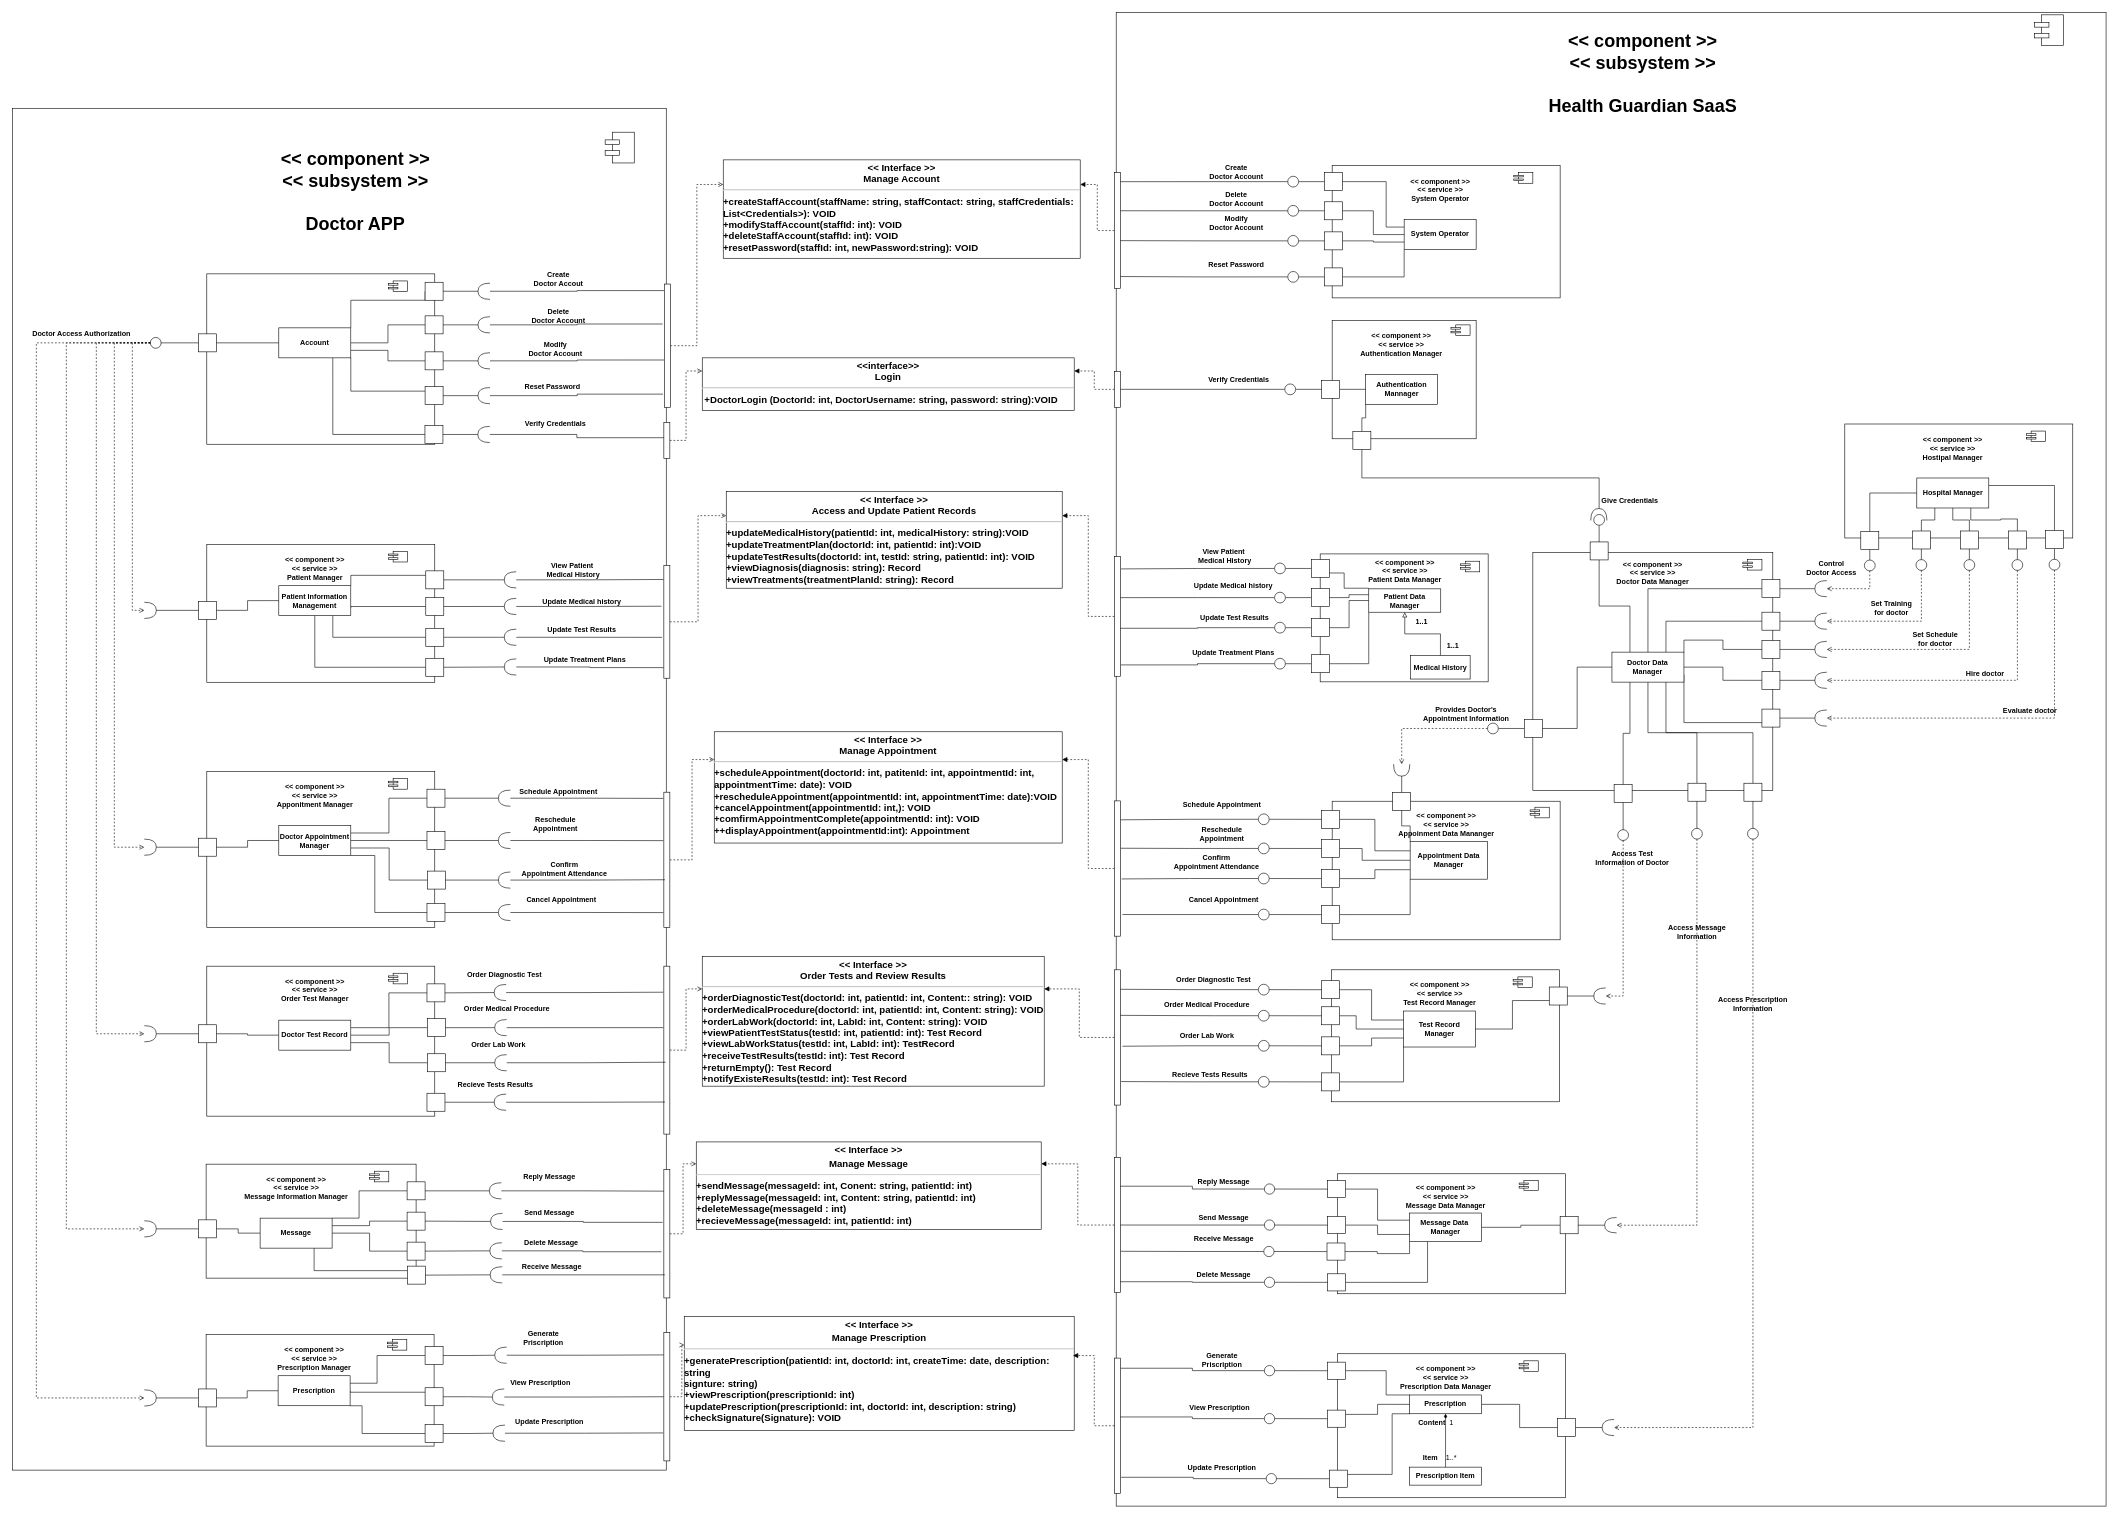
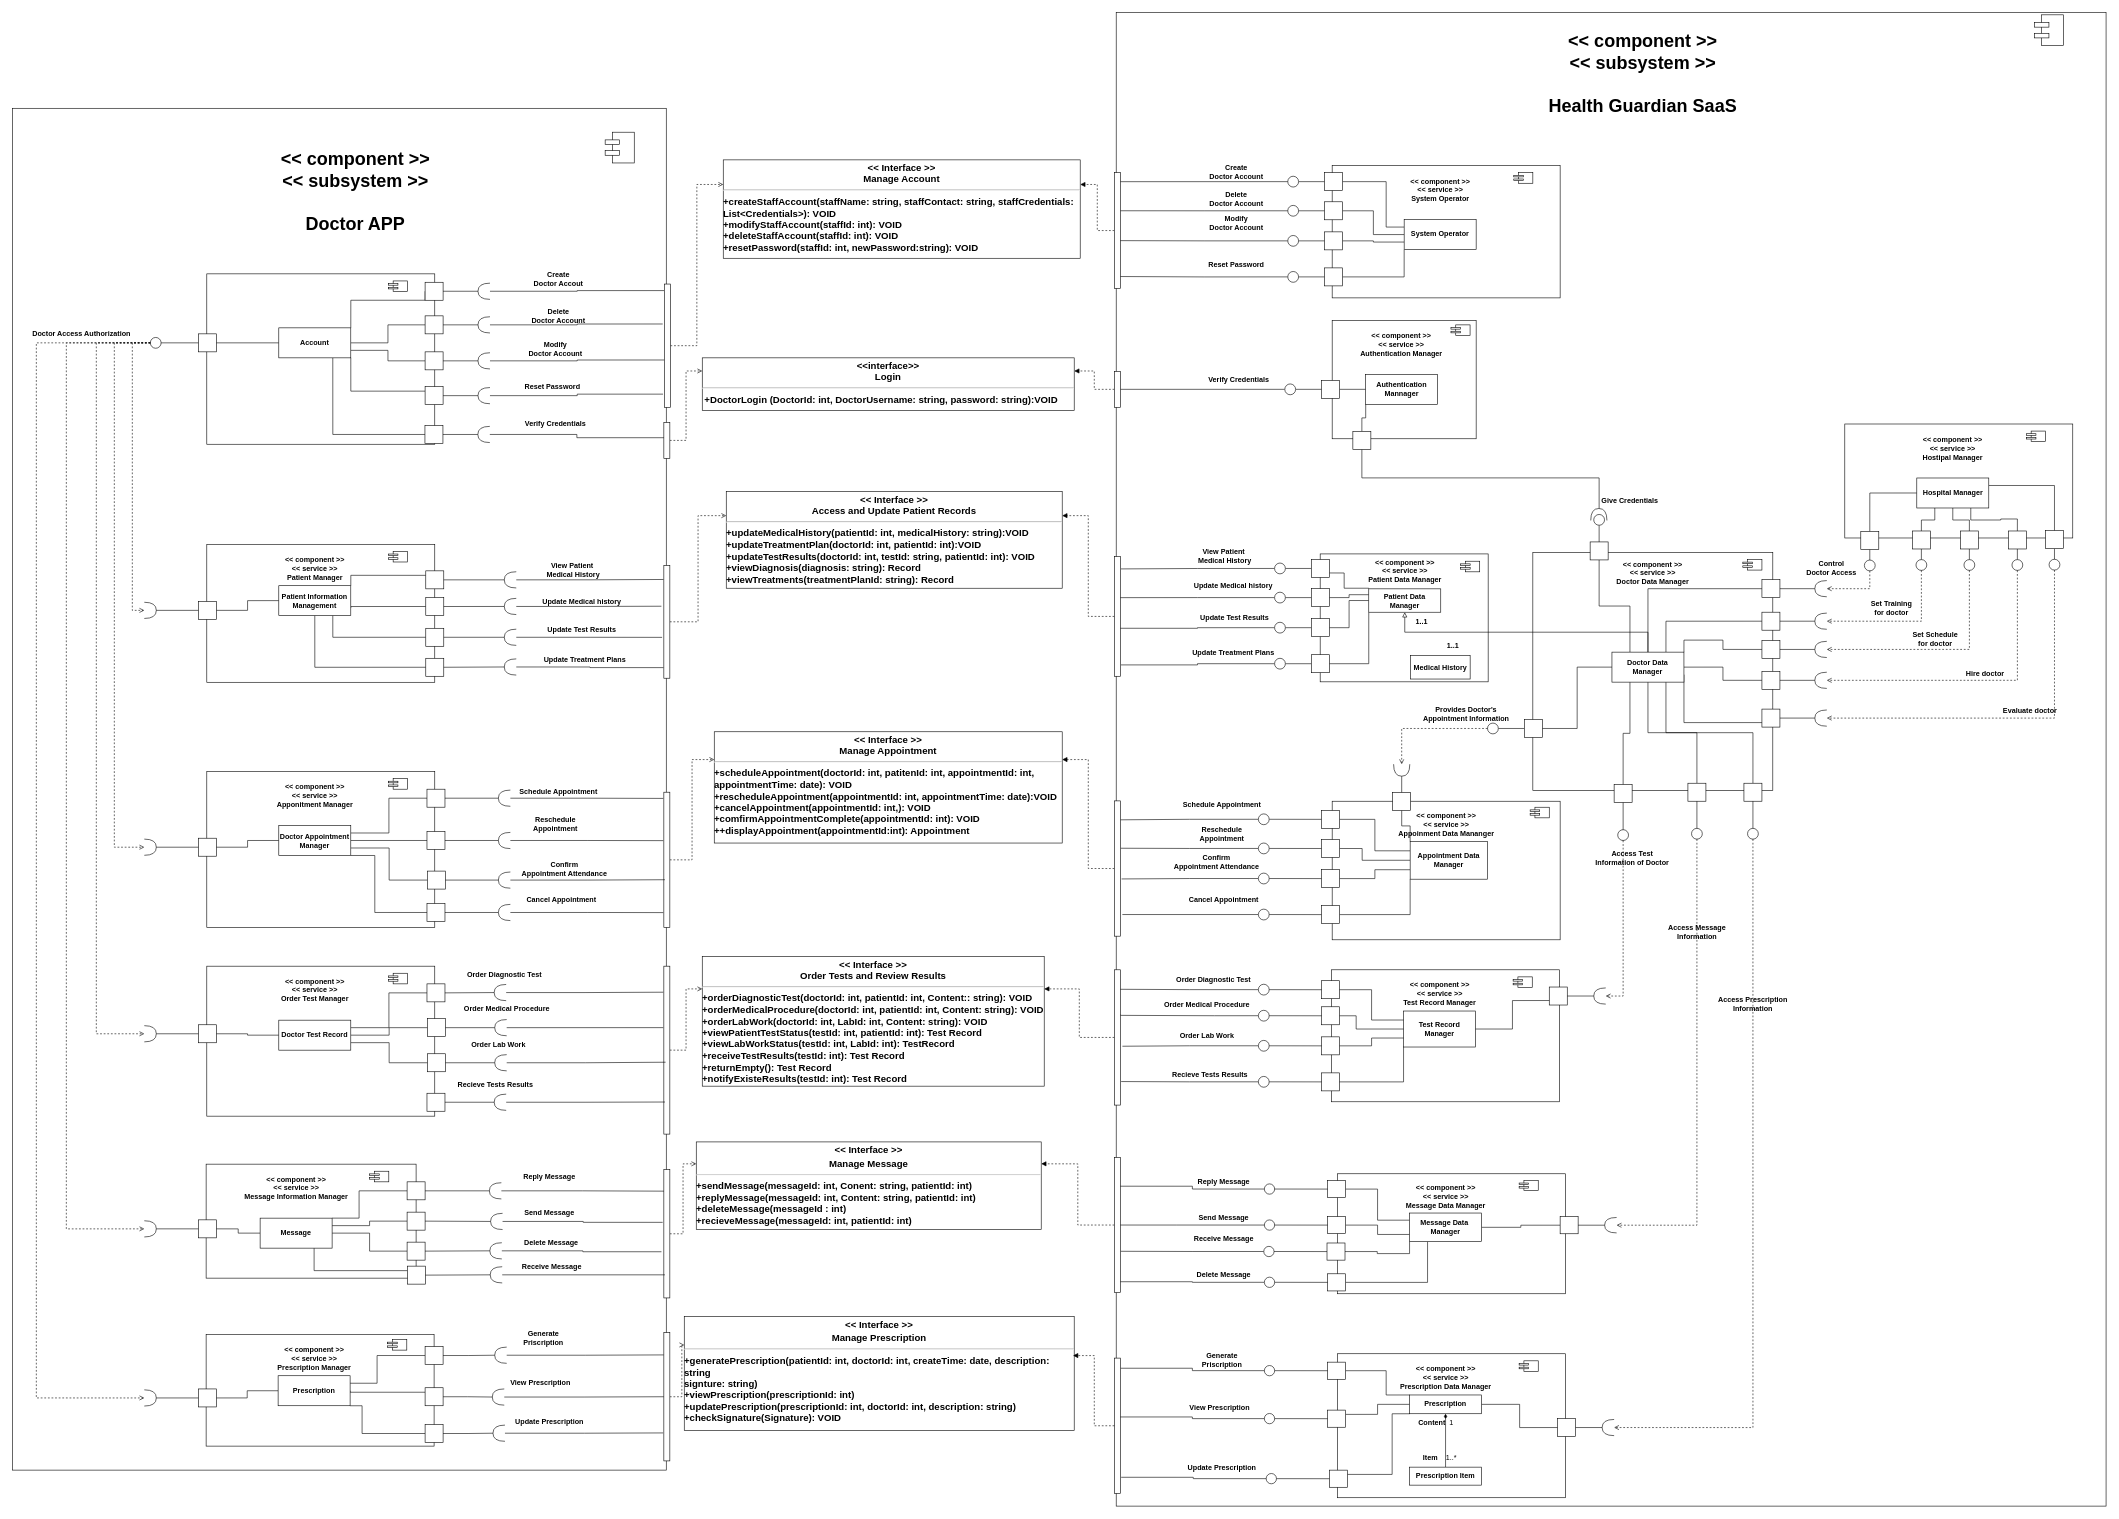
- <mxCell id="228" style="edgeStyle=orthogonalEdgeStyle;rounded=0;orthogonalLoop=1;jettySize=auto;html=1;exitX=0.5;exitY=1;exitDx=0;exitDy=0;endArrow=none;endFill=0;startArrow=block;startFill=0;" parent="1" source="229" target="516" edge="1"><mxGeometry relative="1" as="geometry" /></mxCell>
+ <mxCell id="228" style="edgeStyle=orthogonalEdgeStyle;rounded=0;orthogonalLoop=1;jettySize=auto;html=1;exitX=0.5;exitY=1;exitDx=0;exitDy=0;endArrow=none;endFill=0;startArrow=block;startFill=0;" parent="1" source="229" target="100" edge="1"><mxGeometry relative="1" as="geometry" /></mxCell>
